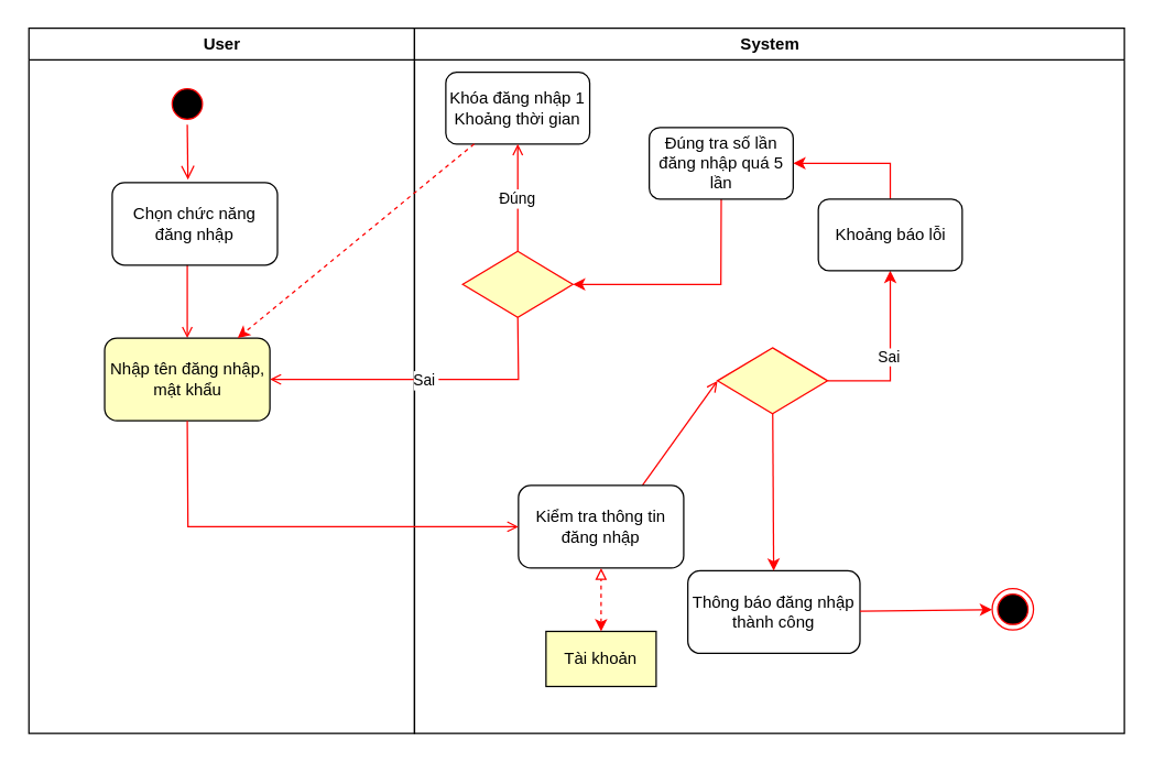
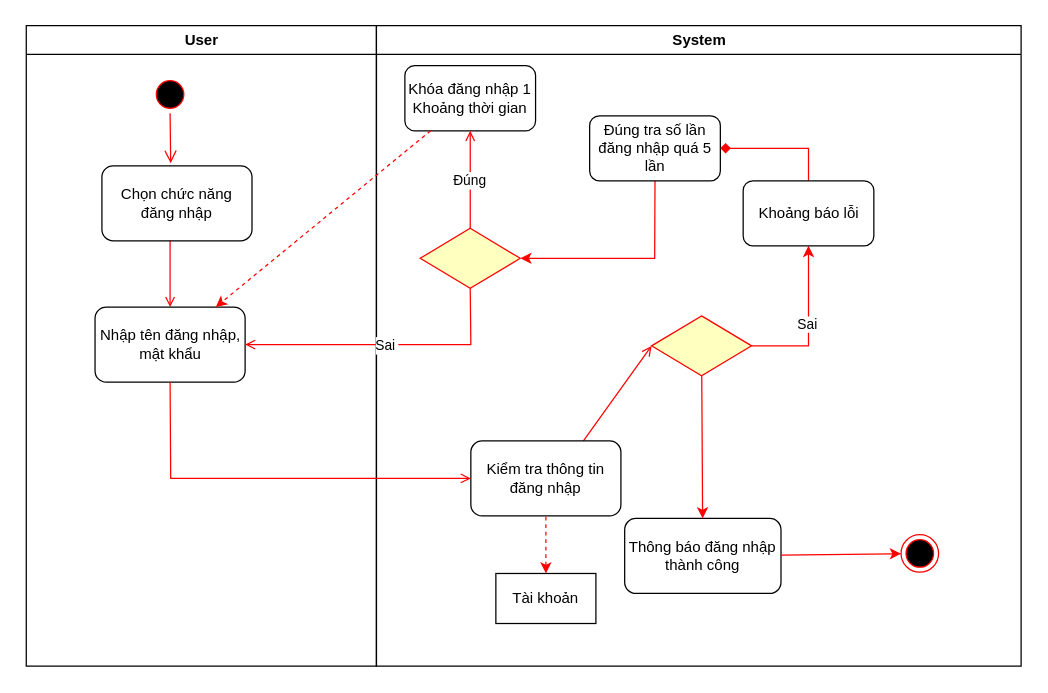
- <mxCell id="15" value="" style="endArrow=classic;html=1;rounded=0;entryX=1;entryY=0.5;entryDx=0;entryDy=0;fillColor=#e51400;strokeColor=light-dark(#FF0000,#EDEDED);exitX=0.5;exitY=0;exitDx=0;exitDy=0;" parent="8" source="23" target="11" edge="1"><mxGeometry width="50" height="50" relative="1" as="geometry"><mxPoint x="345.5" y="112" as="sourcePoint" /><mxPoint x="132" y="162" as="targetPoint" /><Array as="points"><mxPoint x="345.5" y="98" /></Array></mxGeometry></mxCell>
+ <mxCell id="15" value="" style="endArrow=diamond;html=1;rounded=0;entryX=1;entryY=0.5;entryDx=0;entryDy=0;fillColor=#e51400;strokeColor=light-dark(#FF0000,#EDEDED);exitX=0.5;exitY=0;exitDx=0;exitDy=0;" parent="8" source="23" target="11" edge="1"><mxGeometry width="50" height="50" relative="1" as="geometry"><mxPoint x="345.5" y="112" as="sourcePoint" /><mxPoint x="132" y="162" as="targetPoint" /><Array as="points"><mxPoint x="345.5" y="98" /></Array></mxGeometry></mxCell>
- <mxCell id="7" value="Nhập tên đăng nhập, mật khẩu" style="rounded=1;whiteSpace=wrap;html=1;fillColor=#ffffc0;" parent="2" vertex="1"><mxGeometry x="55" y="225" width="120" height="60" as="geometry" /></mxCell>
+ <mxCell id="7" value="Nhập tên đăng nhập, mật khẩu" style="rounded=1;whiteSpace=wrap;html=1;" parent="2" vertex="1"><mxGeometry x="55" y="225" width="120" height="60" as="geometry" /></mxCell>
- <mxCell id="22" value="" style="endArrow=block;strokeColor=#FF0000;endFill=0;rounded=0;dashed=1;startArrow=classic;startFill=1;" parent="8" source="21" target="14" edge="1"><mxGeometry relative="1" as="geometry"><mxPoint x="85.5" y="282" as="sourcePoint" /><mxPoint x="70.799" y="452" as="targetPoint" /></mxGeometry></mxCell>
+ <mxCell id="22" value="" style="endArrow=none;strokeColor=#FF0000;endFill=0;rounded=0;dashed=1;startArrow=classic;startFill=1;" parent="8" source="21" target="14" edge="1"><mxGeometry relative="1" as="geometry"><mxPoint x="85.5" y="282" as="sourcePoint" /><mxPoint x="70.799" y="452" as="targetPoint" /></mxGeometry></mxCell>
- <mxCell id="21" value="Tài khoản" style="rounded=0;whiteSpace=wrap;html=1;fillColor=#ffffc0;" parent="8" vertex="1"><mxGeometry x="95.5" y="438" width="80" height="40" as="geometry" /></mxCell>
+ <mxCell id="21" value="Tài khoản" style="rounded=0;whiteSpace=wrap;html=1;" parent="8" vertex="1"><mxGeometry x="95.5" y="438" width="80" height="40" as="geometry" /></mxCell>
